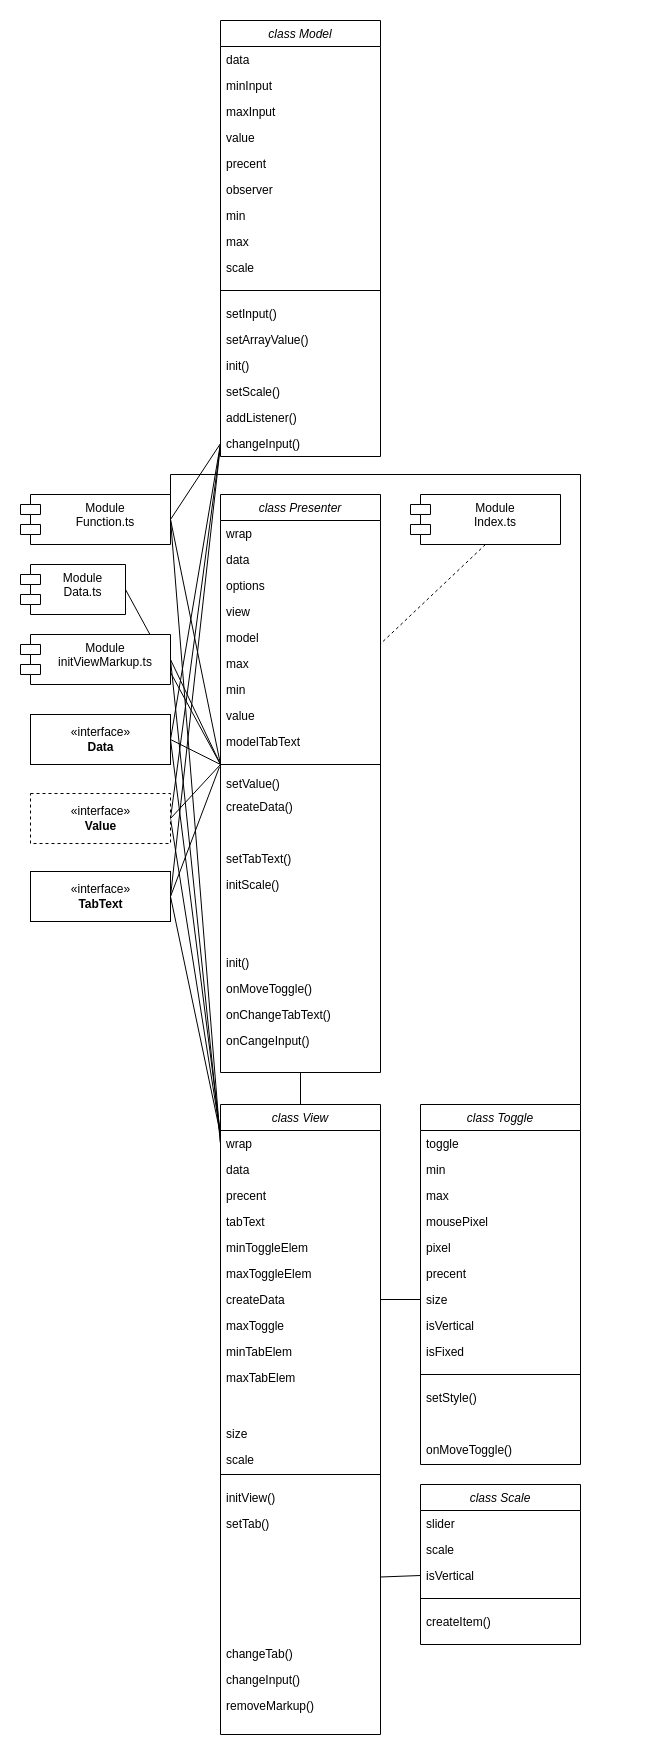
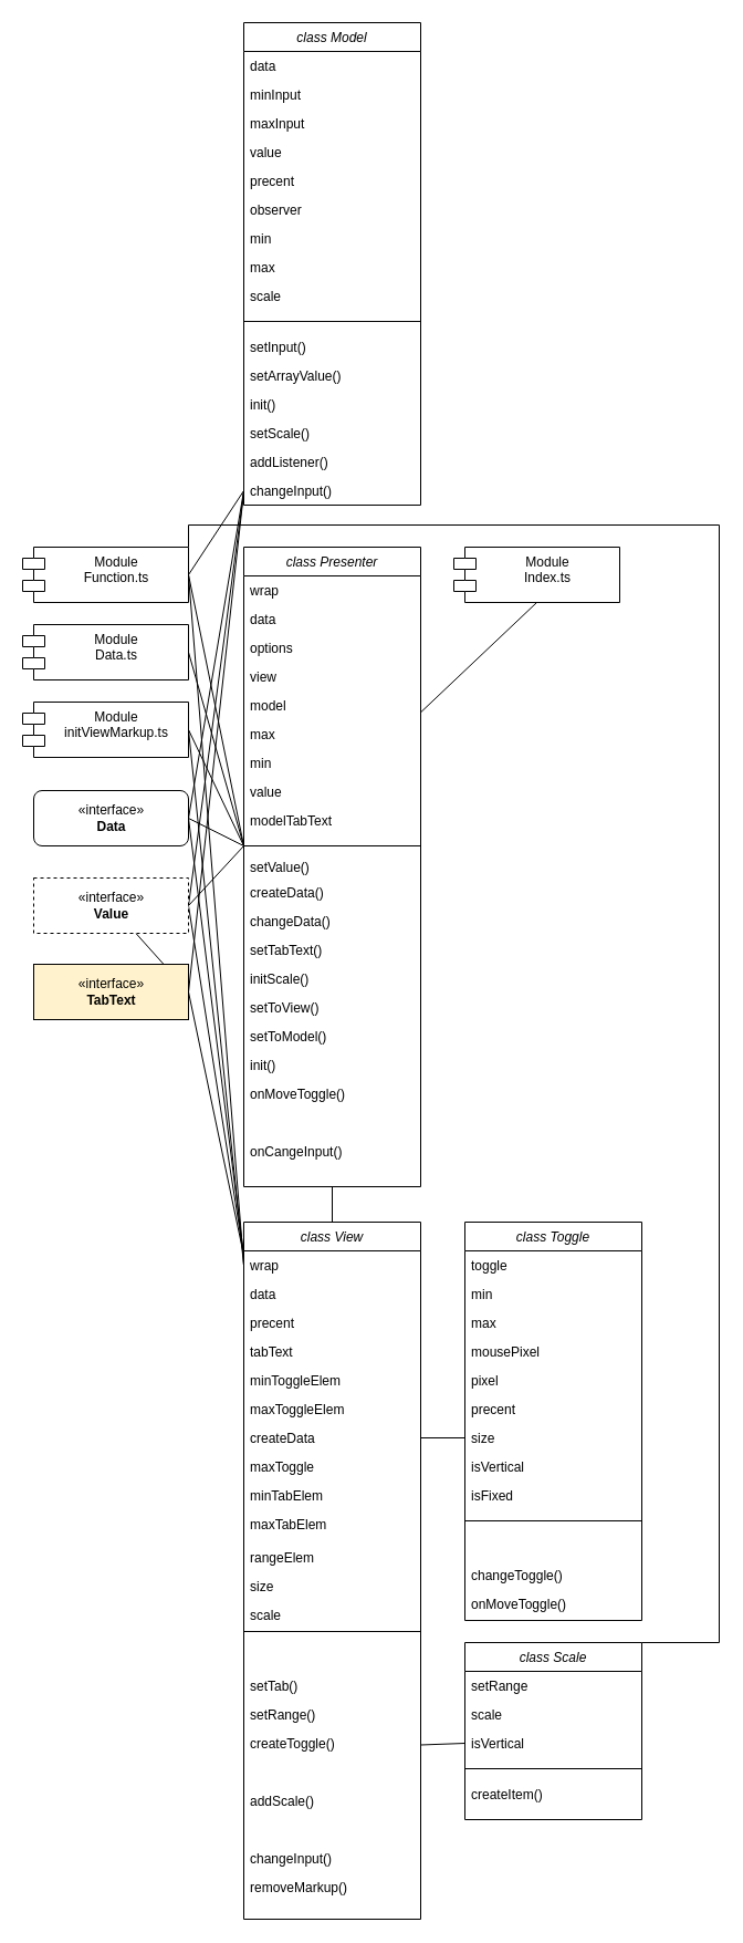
- <mxCell id="106" value="Module&#10;Data.ts" style="shape=module;align=left;spacingLeft=20;align=center;verticalAlign=top;" vertex="1" parent="1"><mxGeometry x="20" y="564" width="105" height="50" as="geometry" /></mxCell>
+ <mxCell id="106" value="Module&#10;Data.ts" style="shape=module;align=left;spacingLeft=20;align=center;verticalAlign=top;" vertex="1" parent="1"><mxGeometry x="20" y="564" width="150" height="50" as="geometry" /></mxCell>
- <mxCell id="107" style="edgeStyle=none;rounded=0;orthogonalLoop=1;jettySize=auto;html=1;exitX=0.5;exitY=1;exitDx=0;exitDy=0;entryX=1.001;entryY=0.738;entryDx=0;entryDy=0;entryPerimeter=0;endArrow=none;endFill=0;dashed=1;" edge="1" parent="1" source="108" target="8"><mxGeometry relative="1" as="geometry" /></mxCell>
+ <mxCell id="107" style="edgeStyle=none;rounded=0;orthogonalLoop=1;jettySize=auto;html=1;exitX=0.5;exitY=1;exitDx=0;exitDy=0;entryX=1.001;entryY=0.738;entryDx=0;entryDy=0;entryPerimeter=0;endArrow=none;endFill=0;" edge="1" parent="1" source="108" target="8"><mxGeometry relative="1" as="geometry" /></mxCell>
- <mxCell id="104" value="«interface»&lt;br&gt;&lt;b&gt;Data&lt;/b&gt;" style="html=1;" vertex="1" parent="1"><mxGeometry x="30" y="714" width="140" height="50" as="geometry" /></mxCell>
+ <mxCell id="104" value="«interface»&lt;br&gt;&lt;b&gt;Data&lt;/b&gt;" style="html=1;rounded=1;" vertex="1" parent="1"><mxGeometry x="30" y="714" width="140" height="50" as="geometry" /></mxCell>
- <mxCell id="90" style="edgeStyle=orthogonalEdgeStyle;rounded=0;orthogonalLoop=1;jettySize=auto;html=1;exitX=1;exitY=0.5;exitDx=0;exitDy=0;endArrow=none;endFill=0;" edge="1" parent="1" source="92" target="65"><mxGeometry relative="1" as="geometry"><Array as="points"><mxPoint x="170" y="474" /><mxPoint x="580" y="474" /></Array></mxGeometry></mxCell>
- <mxCell id="94" style="edgeStyle=none;rounded=0;orthogonalLoop=1;jettySize=auto;html=1;exitX=1;exitY=0.5;exitDx=0;exitDy=0;entryX=-0.01;entryY=-0.142;entryDx=0;entryDy=0;entryPerimeter=0;endArrow=none;endFill=0;" edge="1" parent="1" source="96" target="14"><mxGeometry relative="1" as="geometry" /></mxCell>
+ <mxCell id="94" style="edgeStyle=none;rounded=0;orthogonalLoop=1;jettySize=auto;html=1;exitX=1;exitY=0.5;exitDx=0;exitDy=0;endArrow=none;endFill=0;" edge="1" parent="1" source="96" target="100"><mxGeometry relative="1" as="geometry" /></mxCell>
+ <mxCell id="16" value="changeData()" style="text;strokeColor=none;fillColor=none;align=left;verticalAlign=top;spacingLeft=4;spacingRight=4;overflow=hidden;rotatable=0;points=[[0,0.5],[1,0.5]];portConstraint=eastwest;" vertex="1" parent="1"><mxGeometry x="220" y="819" width="100" height="26" as="geometry" /></mxCell>
- <mxCell id="96" value="«interface»&lt;br&gt;&lt;b&gt;TabText&lt;/b&gt;" style="html=1;" vertex="1" parent="1"><mxGeometry x="30" y="871" width="140" height="50" as="geometry" /></mxCell>
+ <mxCell id="96" value="«interface»&lt;br&gt;&lt;b&gt;TabText&lt;/b&gt;" style="html=1;fillColor=#fff2cc;" vertex="1" parent="1"><mxGeometry x="30" y="871" width="140" height="50" as="geometry" /></mxCell>
+ <mxCell id="19" value="setToView()" style="text;strokeColor=none;fillColor=none;align=left;verticalAlign=top;spacingLeft=4;spacingRight=4;overflow=hidden;rotatable=0;points=[[0,0.5],[1,0.5]];portConstraint=eastwest;" vertex="1" parent="1"><mxGeometry x="220" y="897" width="100" height="26" as="geometry" /></mxCell>
+ <mxCell id="20" value="setToModel()" style="text;strokeColor=none;fillColor=none;align=left;verticalAlign=top;spacingLeft=4;spacingRight=4;overflow=hidden;rotatable=0;points=[[0,0.5],[1,0.5]];portConstraint=eastwest;" vertex="1" parent="1"><mxGeometry x="220" y="923" width="100" height="26" as="geometry" /></mxCell>
+ <mxCell id="91" style="edgeStyle=orthogonalEdgeStyle;rounded=0;orthogonalLoop=1;jettySize=auto;html=1;exitX=1;exitY=0;exitDx=0;exitDy=0;entryX=1;entryY=0;entryDx=0;entryDy=0;endArrow=none;endFill=0;" edge="1" parent="1" source="92" target="80"><mxGeometry relative="1" as="geometry"><Array as="points"><mxPoint x="170" y="474" /><mxPoint x="650" y="474" /><mxPoint x="650" y="1484" /></Array></mxGeometry></mxCell>
- <mxCell id="23" value="onChangeTabText()" style="text;strokeColor=none;fillColor=none;align=left;verticalAlign=top;spacingLeft=4;spacingRight=4;overflow=hidden;rotatable=0;points=[[0,0.5],[1,0.5]];portConstraint=eastwest;" vertex="1" parent="1"><mxGeometry x="220" y="1001" width="130" height="26" as="geometry" /></mxCell>
- <mxCell id="76" value="setStyle()" style="text;strokeColor=none;fillColor=none;align=left;verticalAlign=top;spacingLeft=4;spacingRight=4;overflow=hidden;rotatable=0;points=[[0,0.5],[1,0.5]];portConstraint=eastwest;" vertex="1" parent="1"><mxGeometry x="420" y="1384" width="100" height="26" as="geometry" /></mxCell>
+ <mxCell id="36" value="rangeElem" style="text;strokeColor=none;fillColor=none;align=left;verticalAlign=top;spacingLeft=4;spacingRight=4;overflow=hidden;rotatable=0;points=[[0,0.5],[1,0.5]];portConstraint=eastwest;" vertex="1" parent="1"><mxGeometry x="220" y="1394" width="100" height="26" as="geometry" /></mxCell>
+ <mxCell id="77" value="changeToggle()" style="text;strokeColor=none;fillColor=none;align=left;verticalAlign=top;spacingLeft=4;spacingRight=4;overflow=hidden;rotatable=0;points=[[0,0.5],[1,0.5]];portConstraint=eastwest;" vertex="1" parent="1"><mxGeometry x="420" y="1410" width="100" height="26" as="geometry" /></mxCell>
- <mxCell id="40" value="initView()" style="text;strokeColor=none;fillColor=none;align=left;verticalAlign=top;spacingLeft=4;spacingRight=4;overflow=hidden;rotatable=0;points=[[0,0.5],[1,0.5]];portConstraint=eastwest;" vertex="1" parent="1"><mxGeometry x="220" y="1484" width="100" height="26" as="geometry" /></mxCell>
- <mxCell id="81" value="slider" style="text;align=left;verticalAlign=top;spacingLeft=4;spacingRight=4;overflow=hidden;rotatable=0;points=[[0,0.5],[1,0.5]];portConstraint=eastwest;" vertex="1" parent="80"><mxGeometry y="26" width="160" height="26" as="geometry" /></mxCell>
+ <mxCell id="81" value="setRange" style="text;align=left;verticalAlign=top;spacingLeft=4;spacingRight=4;overflow=hidden;rotatable=0;points=[[0,0.5],[1,0.5]];portConstraint=eastwest;" vertex="1" parent="80"><mxGeometry y="26" width="160" height="26" as="geometry" /></mxCell>
+ <mxCell id="42" value="setRange()" style="text;strokeColor=none;fillColor=none;align=left;verticalAlign=top;spacingLeft=4;spacingRight=4;overflow=hidden;rotatable=0;points=[[0,0.5],[1,0.5]];portConstraint=eastwest;" vertex="1" parent="1"><mxGeometry x="220" y="1536" width="100" height="26" as="geometry" /></mxCell>
+ <mxCell id="43" value="createToggle()" style="text;strokeColor=none;fillColor=none;align=left;verticalAlign=top;spacingLeft=4;spacingRight=4;overflow=hidden;rotatable=0;points=[[0,0.5],[1,0.5]];portConstraint=eastwest;" vertex="1" parent="1"><mxGeometry x="220" y="1562" width="100" height="26" as="geometry" /></mxCell>
+ <mxCell id="44" value="addScale()" style="text;strokeColor=none;fillColor=none;align=left;verticalAlign=top;spacingLeft=4;spacingRight=4;overflow=hidden;rotatable=0;points=[[0,0.5],[1,0.5]];portConstraint=eastwest;" vertex="1" parent="1"><mxGeometry x="220" y="1614" width="100" height="26" as="geometry" /></mxCell>
- <mxCell id="45" value="changeTab()" style="text;strokeColor=none;fillColor=none;align=left;verticalAlign=top;spacingLeft=4;spacingRight=4;overflow=hidden;rotatable=0;points=[[0,0.5],[1,0.5]];portConstraint=eastwest;" vertex="1" parent="1"><mxGeometry x="220" y="1640" width="100" height="26" as="geometry" /></mxCell>
